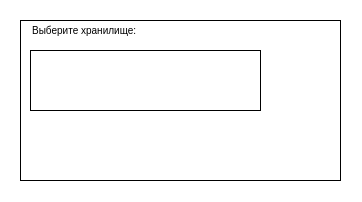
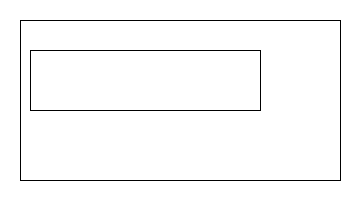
- <mxCell id="3" value="Выберите хранилище:" style="text;html=1;strokeColor=none;fillColor=none;align=left;verticalAlign=middle;whiteSpace=wrap;rounded=0;fontSize=10;" vertex="1" parent="1"><mxGeometry x="30" y="20" width="300" height="20" as="geometry" /></mxCell>
